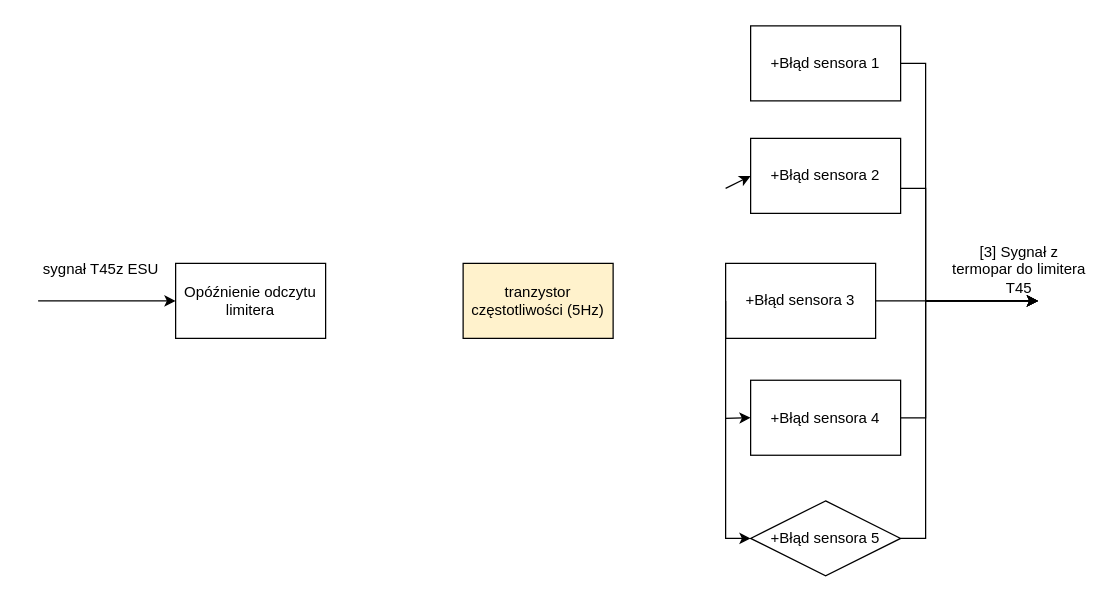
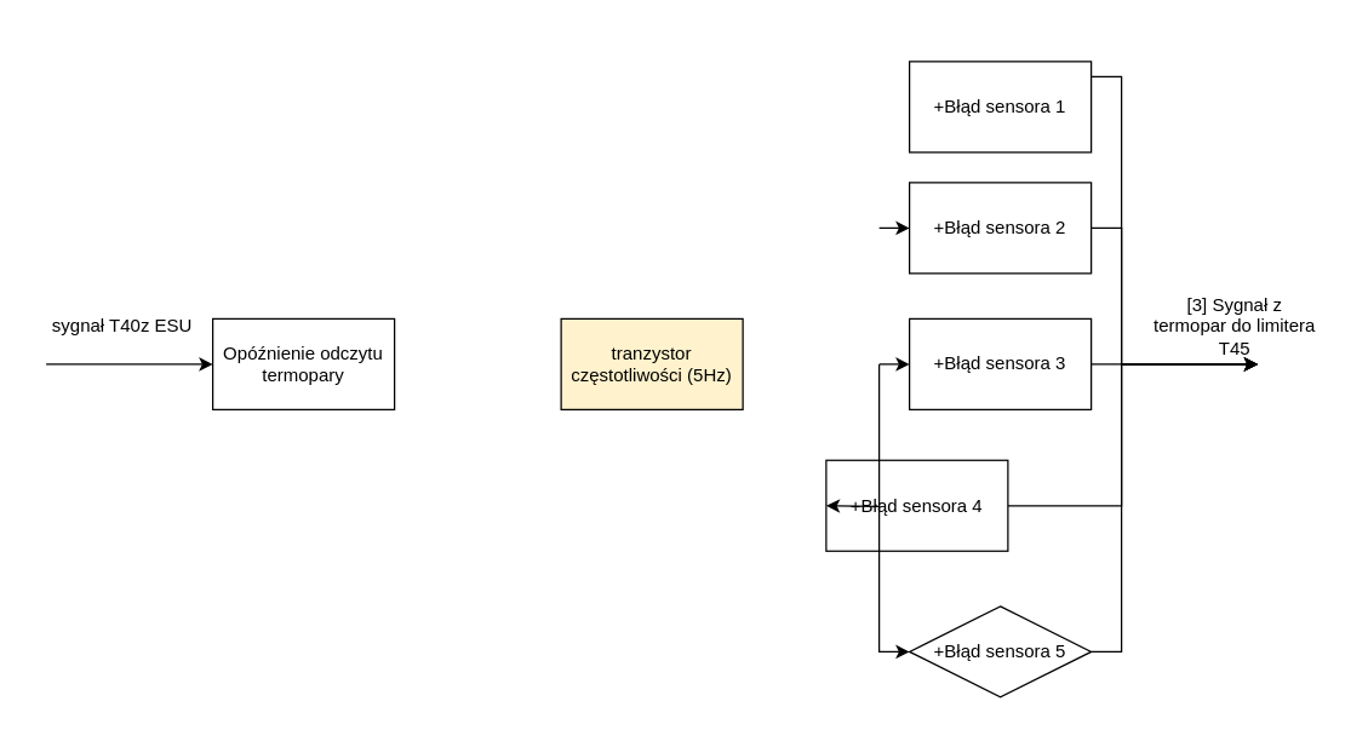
- <mxCell id="7" value="+Błąd sensora 1" style="rounded=0;whiteSpace=wrap;html=1;" parent="1" vertex="1"><mxGeometry x="600" y="20" width="120" height="60" as="geometry" /></mxCell>
+ <mxCell id="7" value="+Błąd sensora 1" style="rounded=0;whiteSpace=wrap;html=1;" parent="1" vertex="1"><mxGeometry x="600" y="40" width="120" height="60" as="geometry" /></mxCell>
- <mxCell id="9" value="+Błąd sensora 2" style="rounded=0;whiteSpace=wrap;html=1;" parent="1" vertex="1"><mxGeometry x="600" y="110" width="120" height="60" as="geometry" /></mxCell>
+ <mxCell id="9" value="+Błąd sensora 2" style="rounded=0;whiteSpace=wrap;html=1;" parent="1" vertex="1"><mxGeometry x="600" y="120" width="120" height="60" as="geometry" /></mxCell>
- <mxCell id="3" value="sygnał T45z ESU" style="text;html=1;align=center;verticalAlign=middle;resizable=0;points=[];autosize=1;strokeColor=none;fillColor=none;" parent="1" vertex="1"><mxGeometry x="20" y="200" width="120" height="30" as="geometry" /></mxCell>
+ <mxCell id="3" value="sygnał T40z ESU" style="text;html=1;align=center;verticalAlign=middle;resizable=0;points=[];autosize=1;strokeColor=none;fillColor=none;" parent="1" vertex="1"><mxGeometry x="20" y="200" width="120" height="30" as="geometry" /></mxCell>
- <mxCell id="5" value="Opóźnienie odczytu limitera" style="rounded=0;whiteSpace=wrap;html=1;" parent="1" vertex="1"><mxGeometry x="140" y="210" width="120" height="60" as="geometry" /></mxCell>
+ <mxCell id="5" value="Opóźnienie odczytu termopary" style="rounded=0;whiteSpace=wrap;html=1;" parent="1" vertex="1"><mxGeometry x="140" y="210" width="120" height="60" as="geometry" /></mxCell>
- <mxCell id="11" value="+Błąd sensora 3" style="rounded=0;whiteSpace=wrap;html=1;" parent="1" vertex="1"><mxGeometry x="580" y="210" width="120" height="60" as="geometry" /></mxCell>
+ <mxCell id="11" value="+Błąd sensora 3" style="rounded=0;whiteSpace=wrap;html=1;" parent="1" vertex="1"><mxGeometry x="600" y="210" width="120" height="60" as="geometry" /></mxCell>
- <mxCell id="13" value="+Błąd sensora 4" style="rounded=0;whiteSpace=wrap;html=1;" parent="1" vertex="1"><mxGeometry x="600" y="303.5" width="120" height="60" as="geometry" /></mxCell>
+ <mxCell id="13" value="+Błąd sensora 4" style="rounded=0;whiteSpace=wrap;html=1;" parent="1" vertex="1"><mxGeometry x="545" y="303.5" width="120" height="60" as="geometry" /></mxCell>
